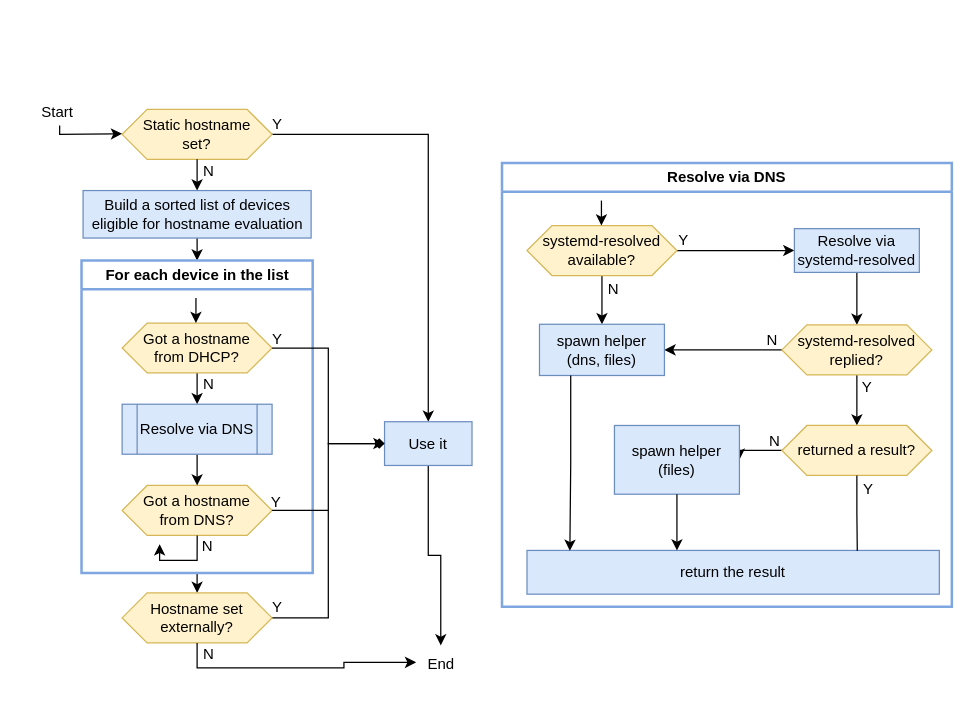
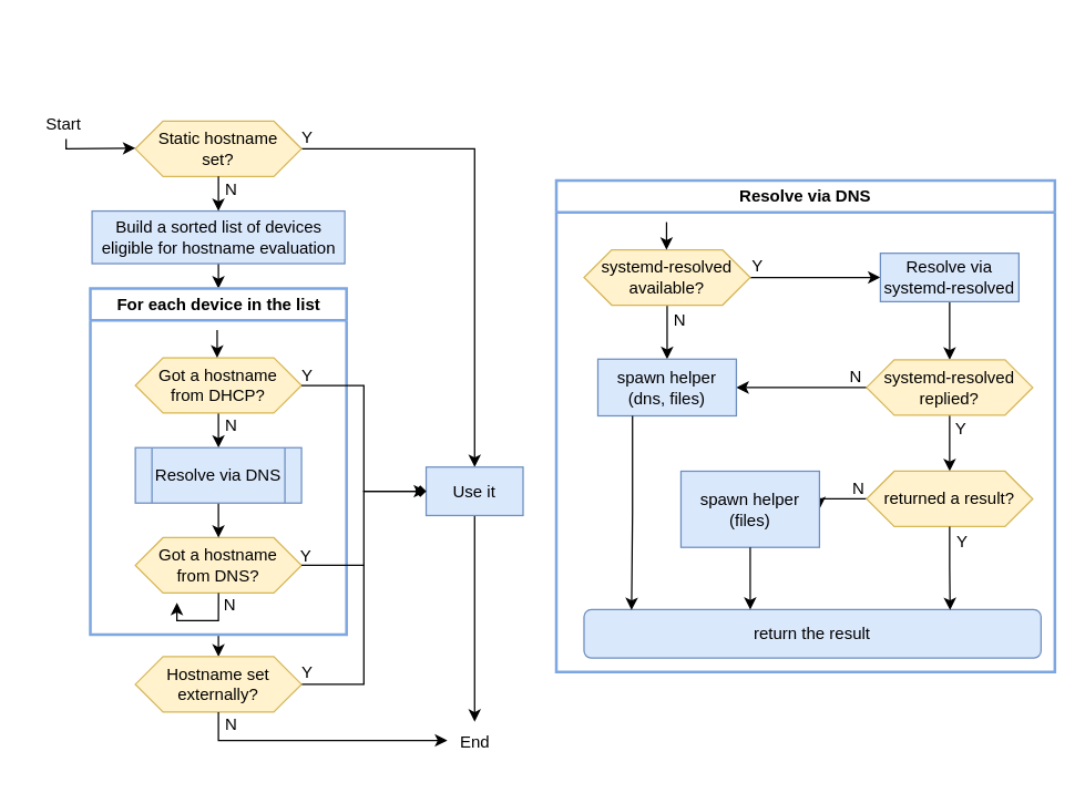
- <mxCell id="50" style="edgeStyle=orthogonalEdgeStyle;rounded=0;orthogonalLoop=1;jettySize=auto;html=1;entryX=0.801;entryY=0.01;entryDx=0;entryDy=0;entryPerimeter=0;endArrow=none;" edge="1" parent="36" source="48" target="49"><mxGeometry relative="1" as="geometry" /></mxCell>
+ <mxCell id="50" style="edgeStyle=orthogonalEdgeStyle;rounded=0;orthogonalLoop=1;jettySize=auto;html=1;entryX=0.801;entryY=0.01;entryDx=0;entryDy=0;entryPerimeter=0;" edge="1" parent="36" source="48" target="49"><mxGeometry relative="1" as="geometry" /></mxCell>
- <mxCell id="49" value="return the result" style="rounded=0;whiteSpace=wrap;html=1;fillColor=#dae8fc;strokeColor=#6c8ebf;" vertex="1" parent="36"><mxGeometry x="20" y="310" width="330" height="35" as="geometry" /></mxCell>
+ <mxCell id="49" value="return the result" style="whiteSpace=wrap;html=1;fillColor=#dae8fc;strokeColor=#6c8ebf;rounded=1;" vertex="1" parent="36"><mxGeometry x="20" y="310" width="330" height="35" as="geometry" /></mxCell>
- <mxCell id="35" value="End" style="text;html=1;align=center;verticalAlign=middle;resizable=0;points=[];autosize=1;strokeColor=none;fillColor=none;" vertex="1" parent="1"><mxGeometry x="332" y="516" width="40" height="30" as="geometry" /></mxCell>
+ <mxCell id="35" value="End" style="text;html=1;align=center;verticalAlign=middle;resizable=0;points=[];autosize=1;strokeColor=none;fillColor=none;" vertex="1" parent="1"><mxGeometry x="322" y="521" width="40" height="30" as="geometry" /></mxCell>
